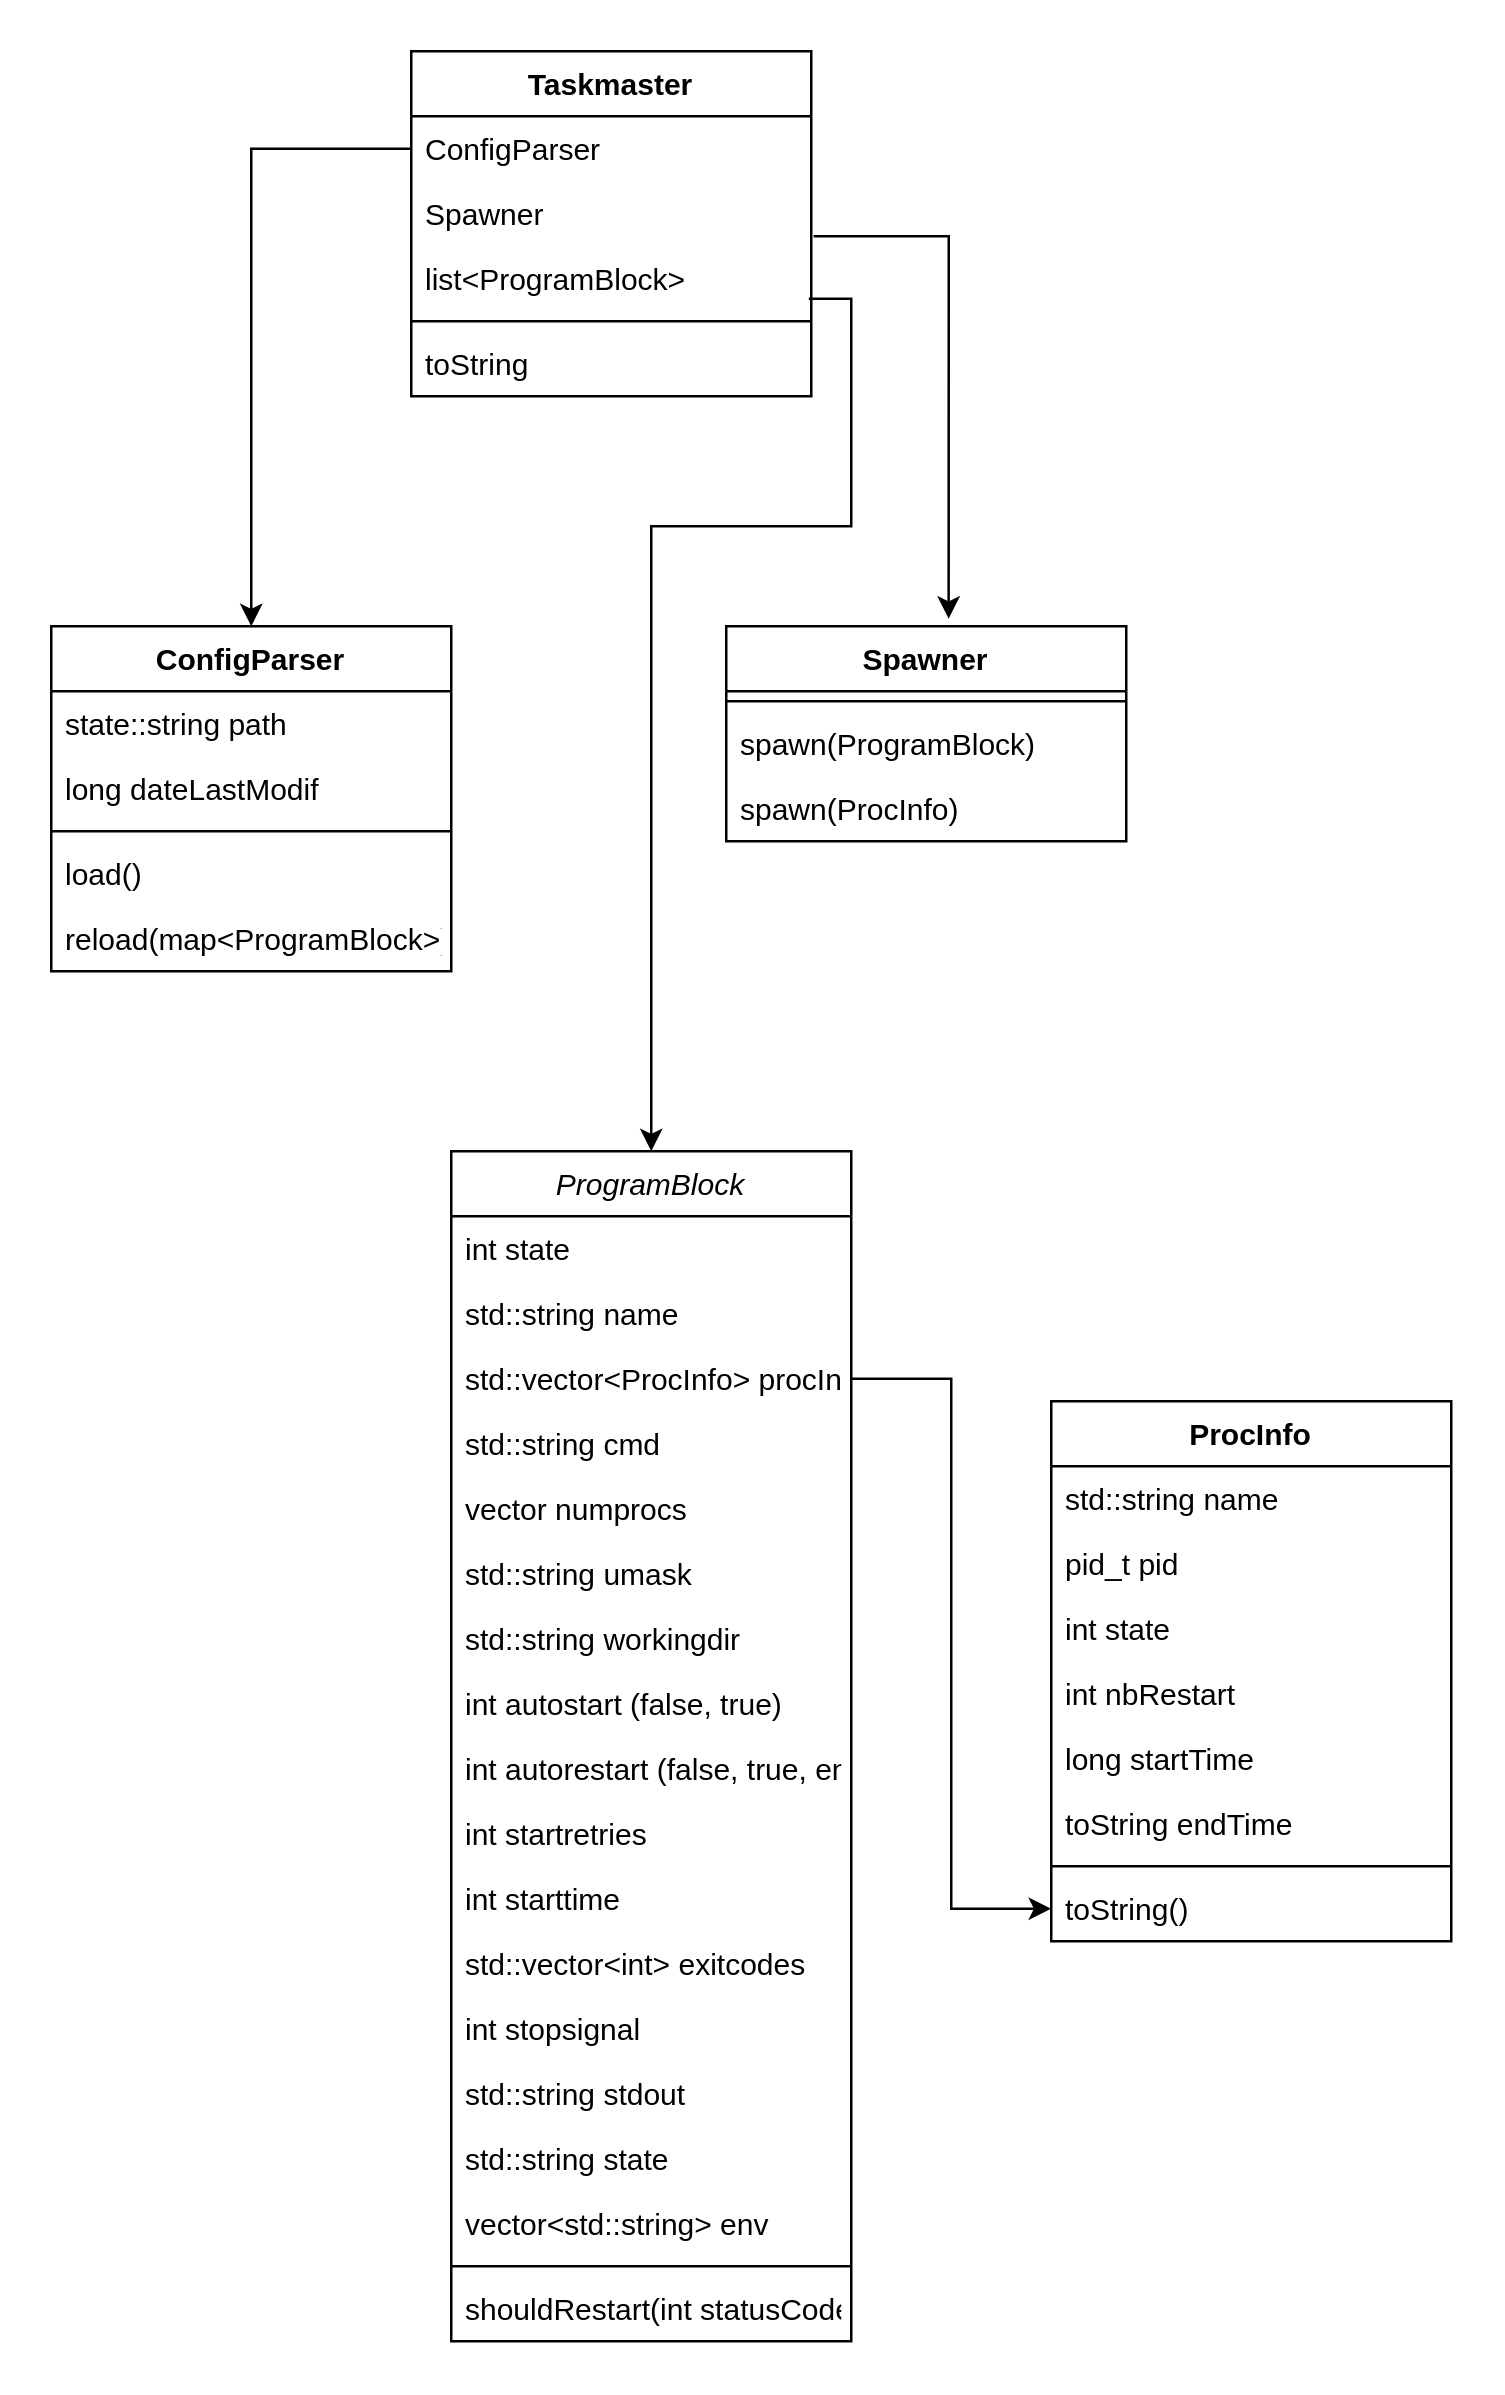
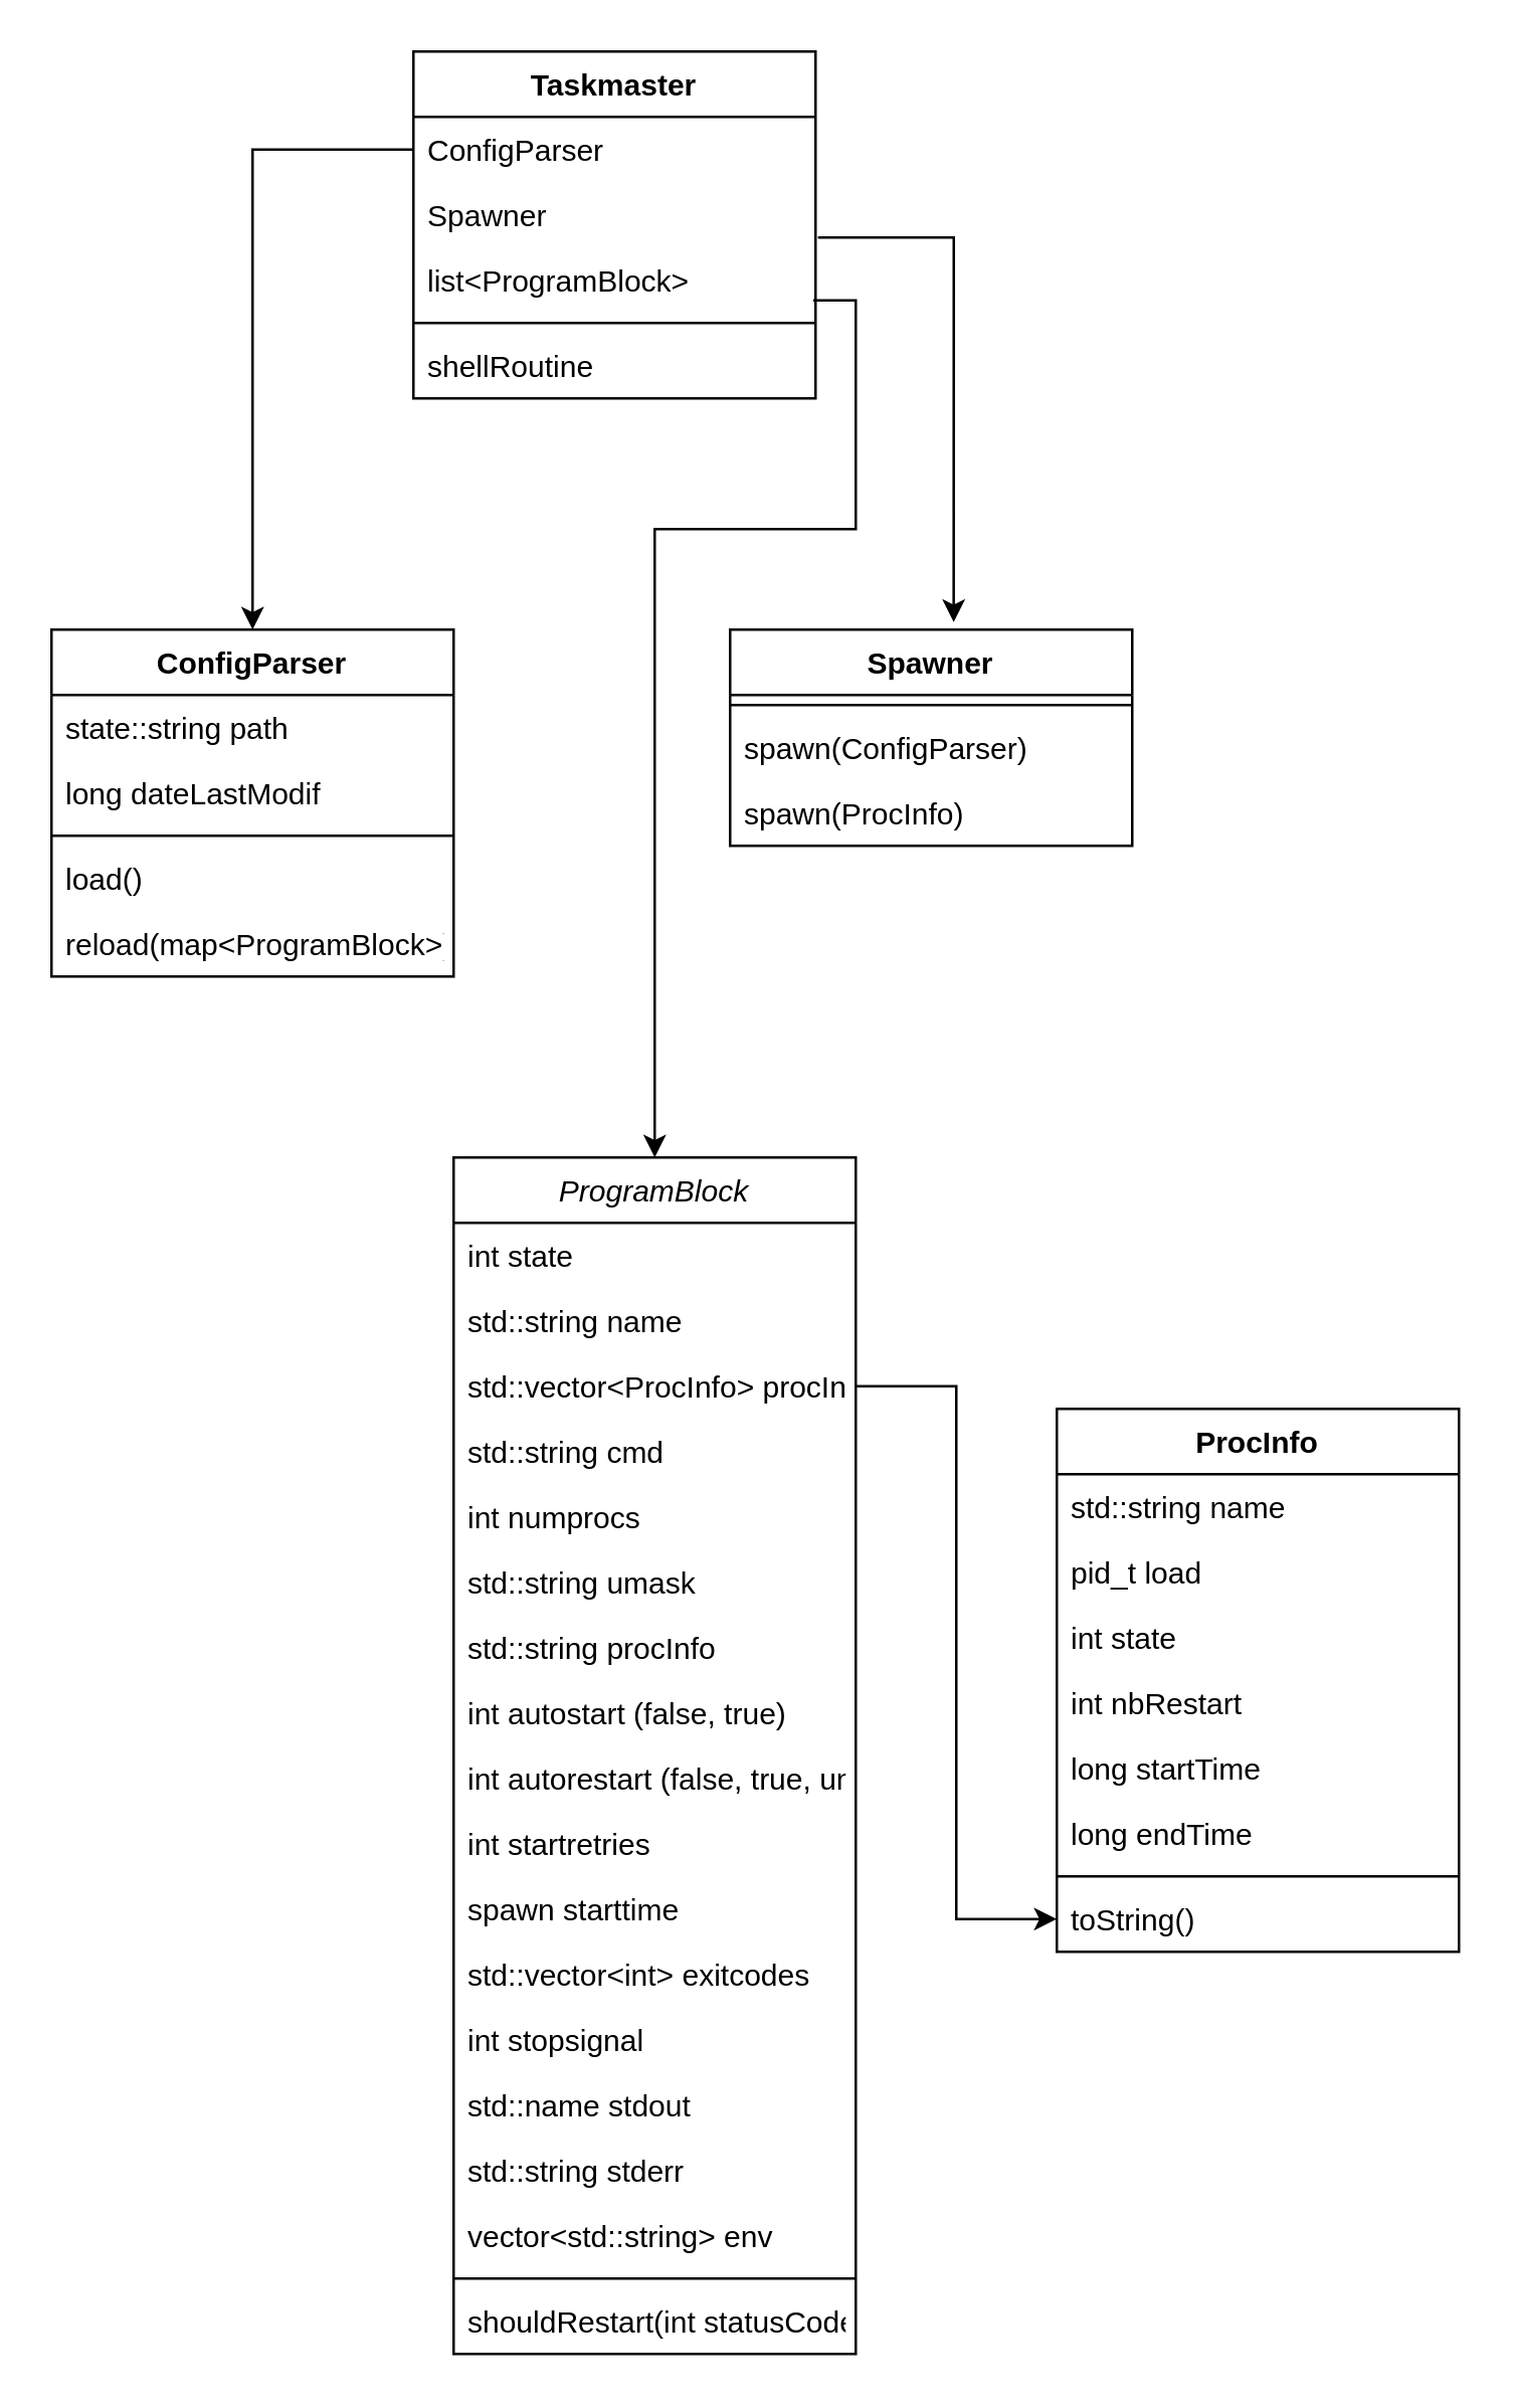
- <mxCell id="48" value="toString" style="text;strokeColor=none;fillColor=none;align=left;verticalAlign=top;spacingLeft=4;spacingRight=4;overflow=hidden;rotatable=0;points=[[0,0.5],[1,0.5]];portConstraint=eastwest;" vertex="1" parent="43"><mxGeometry y="112" width="160" height="26" as="geometry" /></mxCell>
+ <mxCell id="48" value="shellRoutine" style="text;strokeColor=none;fillColor=none;align=left;verticalAlign=top;spacingLeft=4;spacingRight=4;overflow=hidden;rotatable=0;points=[[0,0.5],[1,0.5]];portConstraint=eastwest;" vertex="1" parent="43"><mxGeometry y="112" width="160" height="26" as="geometry" /></mxCell>
- <mxCell id="39" value="spawn(ProgramBlock)" style="text;strokeColor=none;fillColor=none;align=left;verticalAlign=top;spacingLeft=4;spacingRight=4;overflow=hidden;rotatable=0;points=[[0,0.5],[1,0.5]];portConstraint=eastwest;" parent="37" vertex="1"><mxGeometry y="34" width="160" height="26" as="geometry" /></mxCell>
+ <mxCell id="39" value="spawn(ConfigParser)" style="text;strokeColor=none;fillColor=none;align=left;verticalAlign=top;spacingLeft=4;spacingRight=4;overflow=hidden;rotatable=0;points=[[0,0.5],[1,0.5]];portConstraint=eastwest;" parent="37" vertex="1"><mxGeometry y="34" width="160" height="26" as="geometry" /></mxCell>
- <mxCell id="8" value="vector numprocs " style="text;align=left;verticalAlign=top;spacingLeft=4;spacingRight=4;overflow=hidden;rotatable=0;points=[[0,0.5],[1,0.5]];portConstraint=eastwest;rounded=0;shadow=0;html=0;" parent="3" vertex="1"><mxGeometry y="130" width="160" height="26" as="geometry" /></mxCell>
+ <mxCell id="8" value="int numprocs " style="text;align=left;verticalAlign=top;spacingLeft=4;spacingRight=4;overflow=hidden;rotatable=0;points=[[0,0.5],[1,0.5]];portConstraint=eastwest;rounded=0;shadow=0;html=0;" parent="3" vertex="1"><mxGeometry y="130" width="160" height="26" as="geometry" /></mxCell>
- <mxCell id="24" value="pid_t pid" style="text;strokeColor=none;fillColor=none;align=left;verticalAlign=top;spacingLeft=4;spacingRight=4;overflow=hidden;rotatable=0;points=[[0,0.5],[1,0.5]];portConstraint=eastwest;" parent="22" vertex="1"><mxGeometry y="52" width="160" height="26" as="geometry" /></mxCell>
+ <mxCell id="24" value="pid_t load" style="text;strokeColor=none;fillColor=none;align=left;verticalAlign=top;spacingLeft=4;spacingRight=4;overflow=hidden;rotatable=0;points=[[0,0.5],[1,0.5]];portConstraint=eastwest;" parent="22" vertex="1"><mxGeometry y="52" width="160" height="26" as="geometry" /></mxCell>
- <mxCell id="10" value="std::string workingdir" style="text;align=left;verticalAlign=top;spacingLeft=4;spacingRight=4;overflow=hidden;rotatable=0;points=[[0,0.5],[1,0.5]];portConstraint=eastwest;rounded=0;shadow=0;html=0;" parent="3" vertex="1"><mxGeometry y="182" width="160" height="26" as="geometry" /></mxCell>
+ <mxCell id="10" value="std::string procInfo" style="text;align=left;verticalAlign=top;spacingLeft=4;spacingRight=4;overflow=hidden;rotatable=0;points=[[0,0.5],[1,0.5]];portConstraint=eastwest;rounded=0;shadow=0;html=0;" parent="3" vertex="1"><mxGeometry y="182" width="160" height="26" as="geometry" /></mxCell>
- <mxCell id="12" value="int autorestart (false, true, endTime)" style="text;align=left;verticalAlign=top;spacingLeft=4;spacingRight=4;overflow=hidden;rotatable=0;points=[[0,0.5],[1,0.5]];portConstraint=eastwest;rounded=0;shadow=0;html=0;" parent="3" vertex="1"><mxGeometry y="234" width="160" height="26" as="geometry" /></mxCell>
+ <mxCell id="12" value="int autorestart (false, true, unexpected)" style="text;align=left;verticalAlign=top;spacingLeft=4;spacingRight=4;overflow=hidden;rotatable=0;points=[[0,0.5],[1,0.5]];portConstraint=eastwest;rounded=0;shadow=0;html=0;" parent="3" vertex="1"><mxGeometry y="234" width="160" height="26" as="geometry" /></mxCell>
- <mxCell id="28" value="toString endTime&#10;" style="text;strokeColor=none;fillColor=none;align=left;verticalAlign=top;spacingLeft=4;spacingRight=4;overflow=hidden;rotatable=0;points=[[0,0.5],[1,0.5]];portConstraint=eastwest;" parent="22" vertex="1"><mxGeometry y="156" width="160" height="26" as="geometry" /></mxCell>
+ <mxCell id="28" value="long endTime&#10;" style="text;strokeColor=none;fillColor=none;align=left;verticalAlign=top;spacingLeft=4;spacingRight=4;overflow=hidden;rotatable=0;points=[[0,0.5],[1,0.5]];portConstraint=eastwest;" parent="22" vertex="1"><mxGeometry y="156" width="160" height="26" as="geometry" /></mxCell>
- <mxCell id="14" value="int starttime" style="text;align=left;verticalAlign=top;spacingLeft=4;spacingRight=4;overflow=hidden;rotatable=0;points=[[0,0.5],[1,0.5]];portConstraint=eastwest;rounded=0;shadow=0;html=0;" parent="3" vertex="1"><mxGeometry y="286" width="160" height="26" as="geometry" /></mxCell>
+ <mxCell id="14" value="spawn starttime" style="text;align=left;verticalAlign=top;spacingLeft=4;spacingRight=4;overflow=hidden;rotatable=0;points=[[0,0.5],[1,0.5]];portConstraint=eastwest;rounded=0;shadow=0;html=0;" parent="3" vertex="1"><mxGeometry y="286" width="160" height="26" as="geometry" /></mxCell>
- <mxCell id="17" value="std::string stdout" style="text;align=left;verticalAlign=top;spacingLeft=4;spacingRight=4;overflow=hidden;rotatable=0;points=[[0,0.5],[1,0.5]];portConstraint=eastwest;rounded=0;shadow=0;html=0;" parent="3" vertex="1"><mxGeometry y="364" width="160" height="26" as="geometry" /></mxCell>
+ <mxCell id="17" value="std::name stdout" style="text;align=left;verticalAlign=top;spacingLeft=4;spacingRight=4;overflow=hidden;rotatable=0;points=[[0,0.5],[1,0.5]];portConstraint=eastwest;rounded=0;shadow=0;html=0;" parent="3" vertex="1"><mxGeometry y="364" width="160" height="26" as="geometry" /></mxCell>
- <mxCell id="18" value="std::string state" style="text;align=left;verticalAlign=top;spacingLeft=4;spacingRight=4;overflow=hidden;rotatable=0;points=[[0,0.5],[1,0.5]];portConstraint=eastwest;rounded=0;shadow=0;html=0;" parent="3" vertex="1"><mxGeometry y="390" width="160" height="26" as="geometry" /></mxCell>
+ <mxCell id="18" value="std::string stderr" style="text;align=left;verticalAlign=top;spacingLeft=4;spacingRight=4;overflow=hidden;rotatable=0;points=[[0,0.5],[1,0.5]];portConstraint=eastwest;rounded=0;shadow=0;html=0;" parent="3" vertex="1"><mxGeometry y="390" width="160" height="26" as="geometry" /></mxCell>
